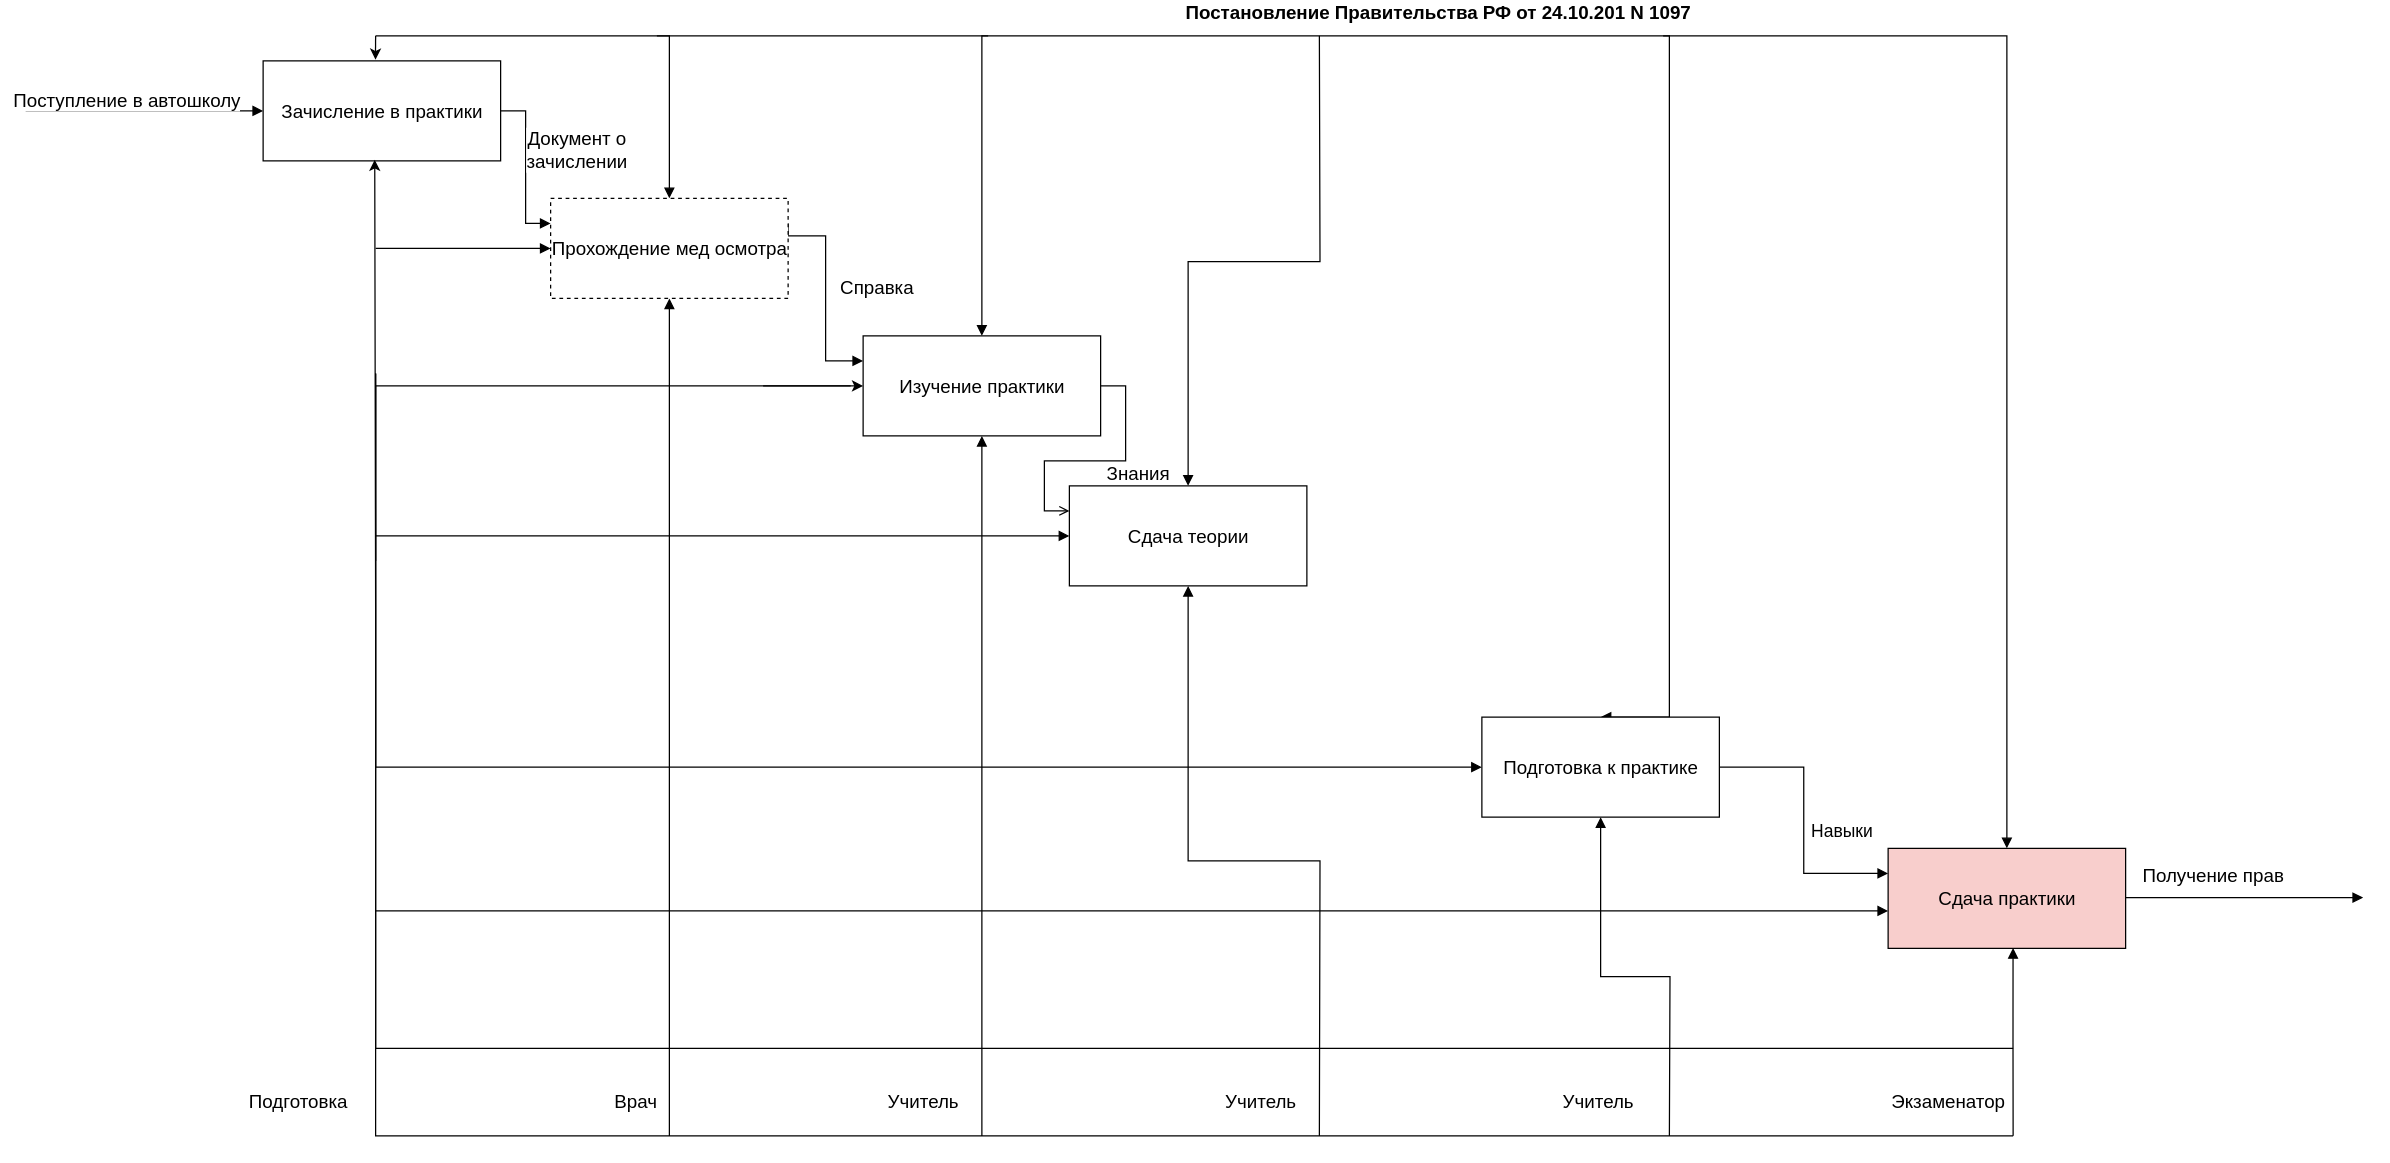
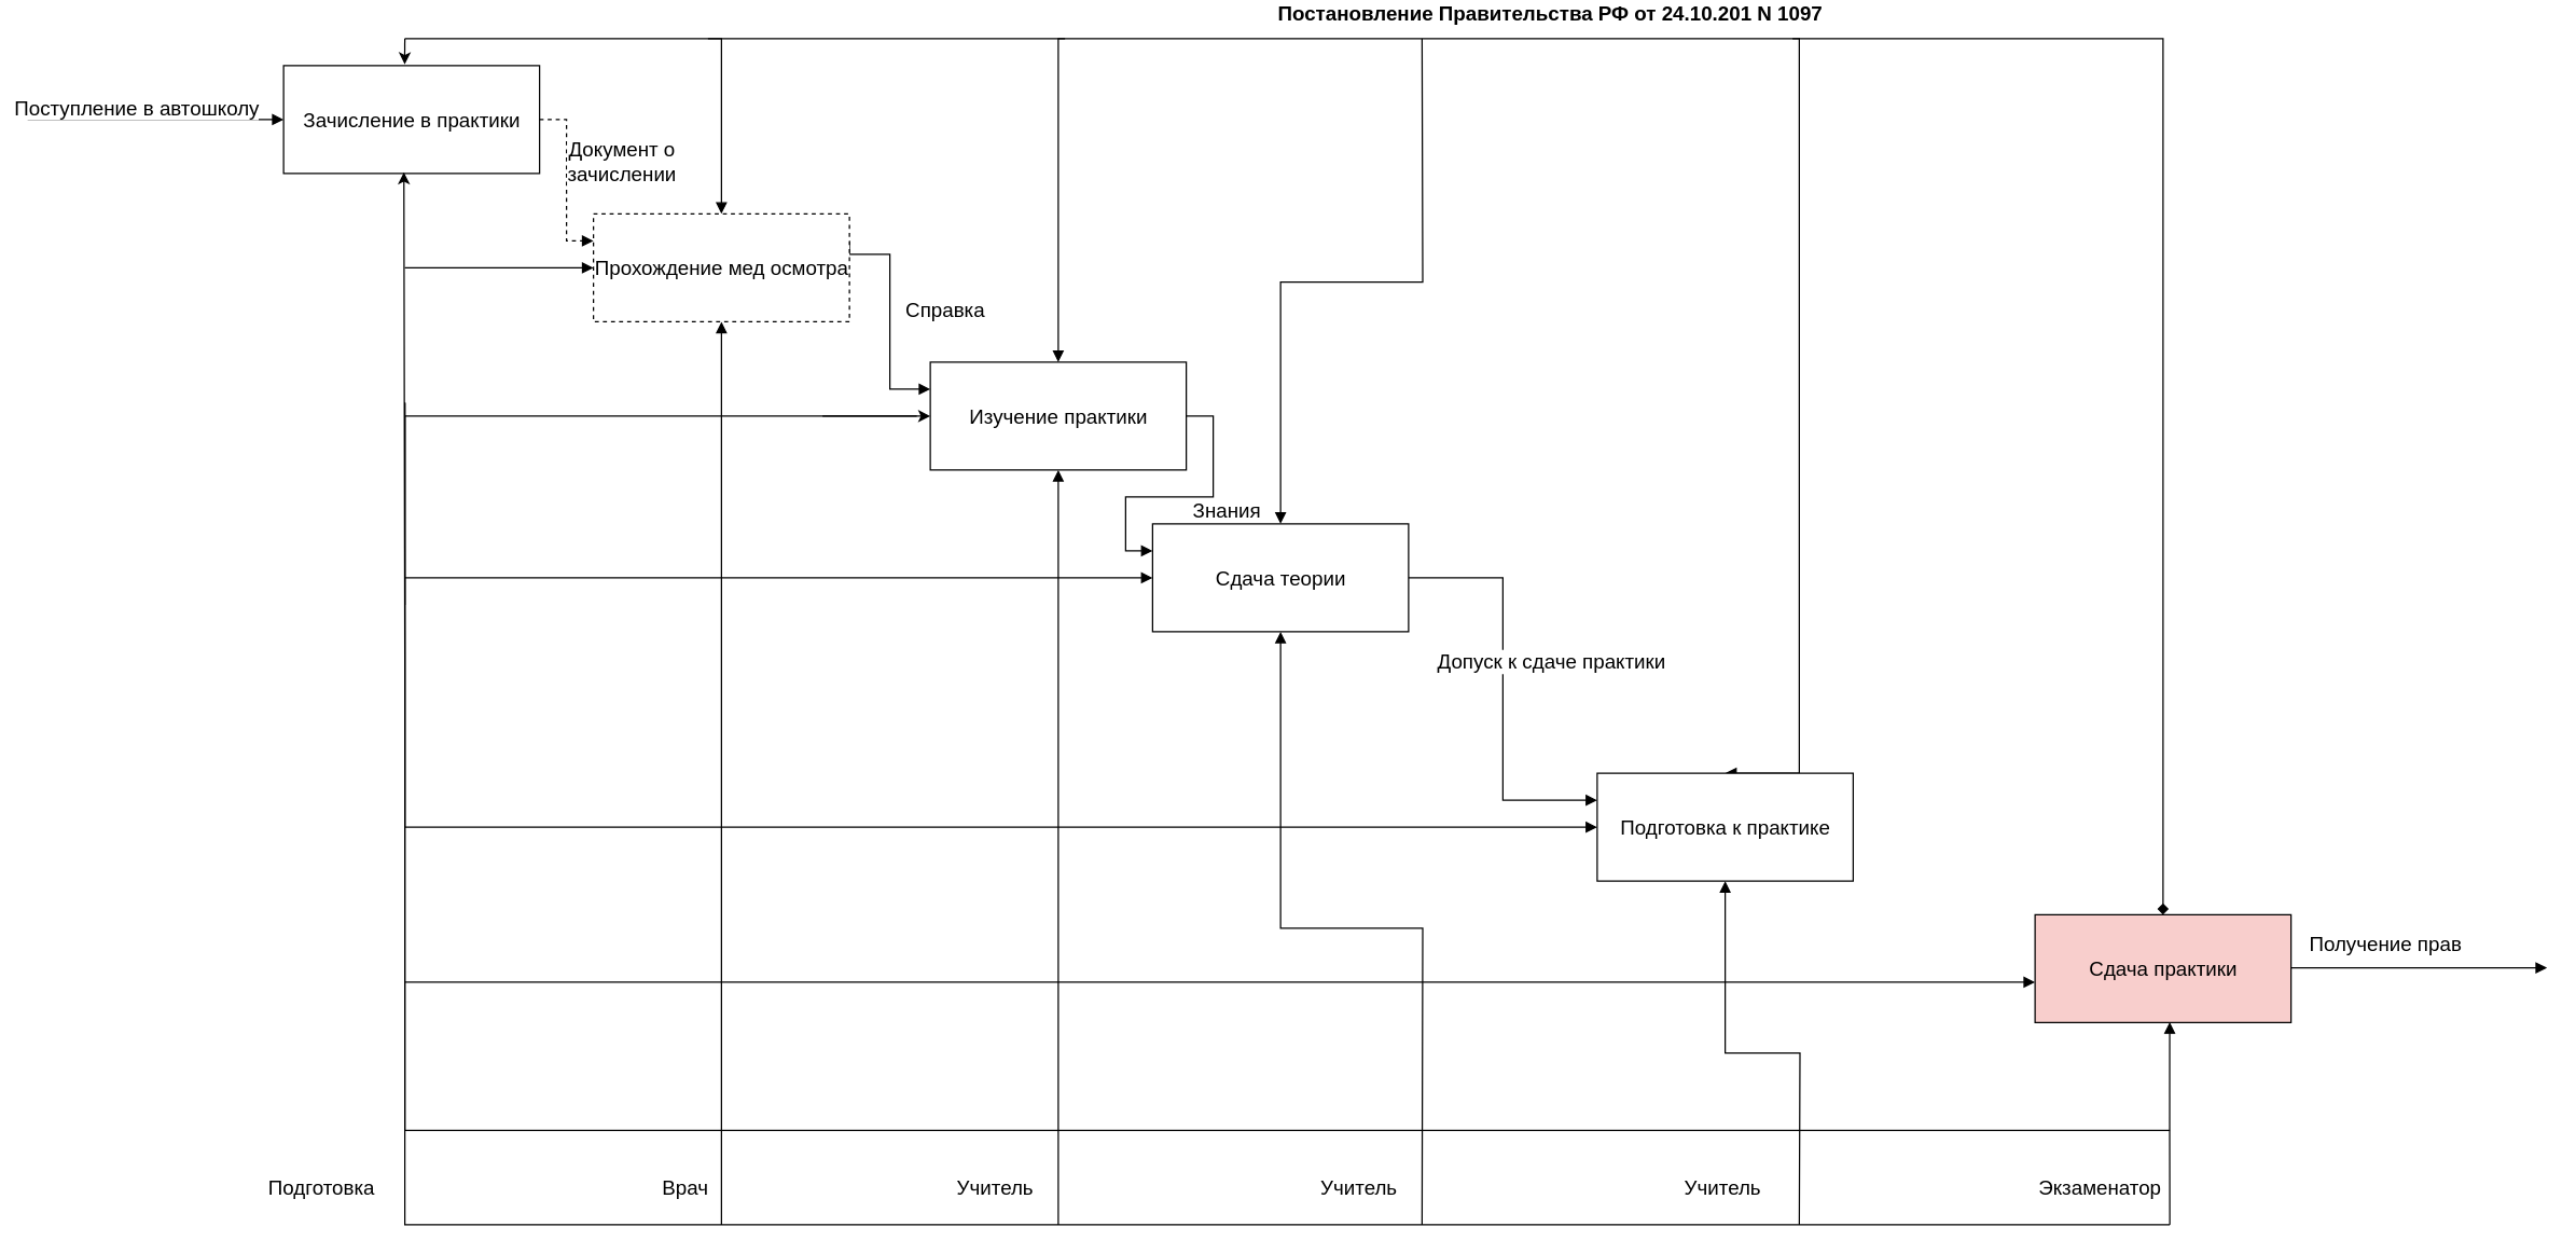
- <mxCell id="36" style="edgeStyle=orthogonalEdgeStyle;rounded=0;orthogonalLoop=1;jettySize=auto;html=1;exitX=1;exitY=0.5;exitDx=0;exitDy=0;entryX=0;entryY=0.25;entryDx=0;entryDy=0;startArrow=none;startFill=0;endArrow=block;endFill=1;" edge="1" parent="1" source="38" target="35"><mxGeometry relative="1" as="geometry" /></mxCell>
+ <mxCell id="36" style="edgeStyle=orthogonalEdgeStyle;rounded=0;orthogonalLoop=1;jettySize=auto;html=1;exitX=1;exitY=0.5;exitDx=0;exitDy=0;entryX=0;entryY=0.25;entryDx=0;entryDy=0;startArrow=none;startFill=0;endArrow=block;endFill=1;dashed=1;" edge="1" parent="1" source="38" target="35"><mxGeometry relative="1" as="geometry" /></mxCell>
- <mxCell id="6" style="edgeStyle=orthogonalEdgeStyle;rounded=0;orthogonalLoop=1;jettySize=auto;html=1;exitX=1;exitY=0.5;exitDx=0;exitDy=0;entryX=0;entryY=0.25;entryDx=0;entryDy=0;startArrow=none;startFill=0;endArrow=open;endFill=1;" edge="1" parent="1" source="9" target="15"><mxGeometry relative="1" as="geometry" /></mxCell>
+ <mxCell id="6" style="edgeStyle=orthogonalEdgeStyle;rounded=0;orthogonalLoop=1;jettySize=auto;html=1;exitX=1;exitY=0.5;exitDx=0;exitDy=0;entryX=0;entryY=0.25;entryDx=0;entryDy=0;startArrow=none;startFill=0;endArrow=block;endFill=1;" edge="1" parent="1" source="9" target="15"><mxGeometry relative="1" as="geometry" /></mxCell>
+ <mxCell id="13" style="edgeStyle=orthogonalEdgeStyle;rounded=0;orthogonalLoop=1;jettySize=auto;html=1;exitX=1;exitY=0.5;exitDx=0;exitDy=0;entryX=0;entryY=0.25;entryDx=0;entryDy=0;startArrow=none;startFill=0;endArrow=block;endFill=1;" edge="1" parent="1" source="15" target="21"><mxGeometry relative="1" as="geometry" /></mxCell>
+ <mxCell id="14" value="Допуск к сдаче практики" style="edgeLabel;html=1;align=center;verticalAlign=middle;resizable=0;points=[];fontSize=15;" vertex="1" connectable="0" parent="13"><mxGeometry x="-0.13" y="-2" relative="1" as="geometry"><mxPoint x="37" y="-2" as="offset" /></mxGeometry></mxCell>
- <mxCell id="18" style="edgeStyle=orthogonalEdgeStyle;rounded=0;orthogonalLoop=1;jettySize=auto;html=1;exitX=1;exitY=0.5;exitDx=0;exitDy=0;entryX=0;entryY=0.25;entryDx=0;entryDy=0;startArrow=none;startFill=0;endArrow=block;endFill=1;" edge="1" parent="1" source="21" target="23"><mxGeometry relative="1" as="geometry" /></mxCell>
- <mxCell id="19" value="Навыки" style="edgeLabel;html=1;align=center;verticalAlign=middle;resizable=0;points=[];fontSize=14;" vertex="1" connectable="0" parent="18"><mxGeometry x="-0.21" y="2" relative="1" as="geometry"><mxPoint x="28" y="31" as="offset" /></mxGeometry></mxCell>
- <mxCell id="4" style="edgeStyle=orthogonalEdgeStyle;rounded=0;orthogonalLoop=1;jettySize=auto;html=1;exitX=0.5;exitY=0;exitDx=0;exitDy=0;startArrow=block;startFill=1;endArrow=block;endFill=1;entryX=0.5;entryY=0;entryDx=0;entryDy=0;" edge="1" parent="1" source="9" target="23"><mxGeometry relative="1" as="geometry"><mxPoint x="1687" y="220" as="targetPoint" /><Array as="points"><mxPoint x="785" y="20" /><mxPoint x="1605" y="20" /></Array></mxGeometry></mxCell>
+ <mxCell id="4" style="edgeStyle=orthogonalEdgeStyle;rounded=0;orthogonalLoop=1;jettySize=auto;html=1;exitX=0.5;exitY=0;exitDx=0;exitDy=0;startArrow=block;startFill=1;endArrow=diamond;endFill=1;entryX=0.5;entryY=0;entryDx=0;entryDy=0;" edge="1" parent="1" source="9" target="23"><mxGeometry relative="1" as="geometry"><mxPoint x="1687" y="220" as="targetPoint" /><Array as="points"><mxPoint x="785" y="20" /><mxPoint x="1605" y="20" /></Array></mxGeometry></mxCell>
